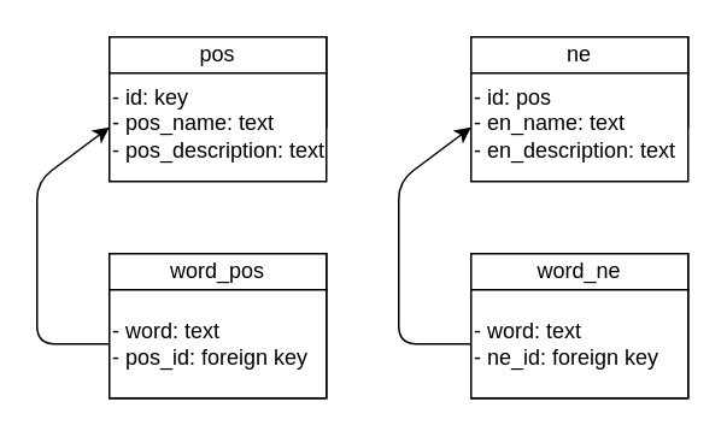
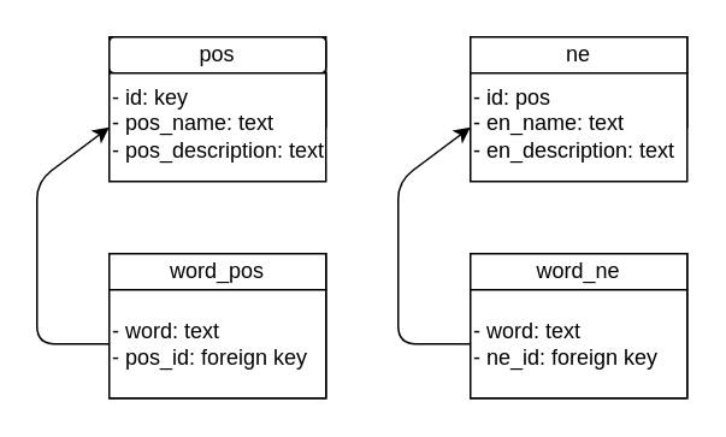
- <mxCell id="3" value="pos" style="rounded=0;whiteSpace=wrap;html=1;" parent="1" vertex="1"><mxGeometry x="60" y="20" width="120" height="20" as="geometry" /></mxCell>
+ <mxCell id="3" value="pos" style="whiteSpace=wrap;html=1;rounded=1;" parent="1" vertex="1"><mxGeometry x="60" y="20" width="120" height="20" as="geometry" /></mxCell>
